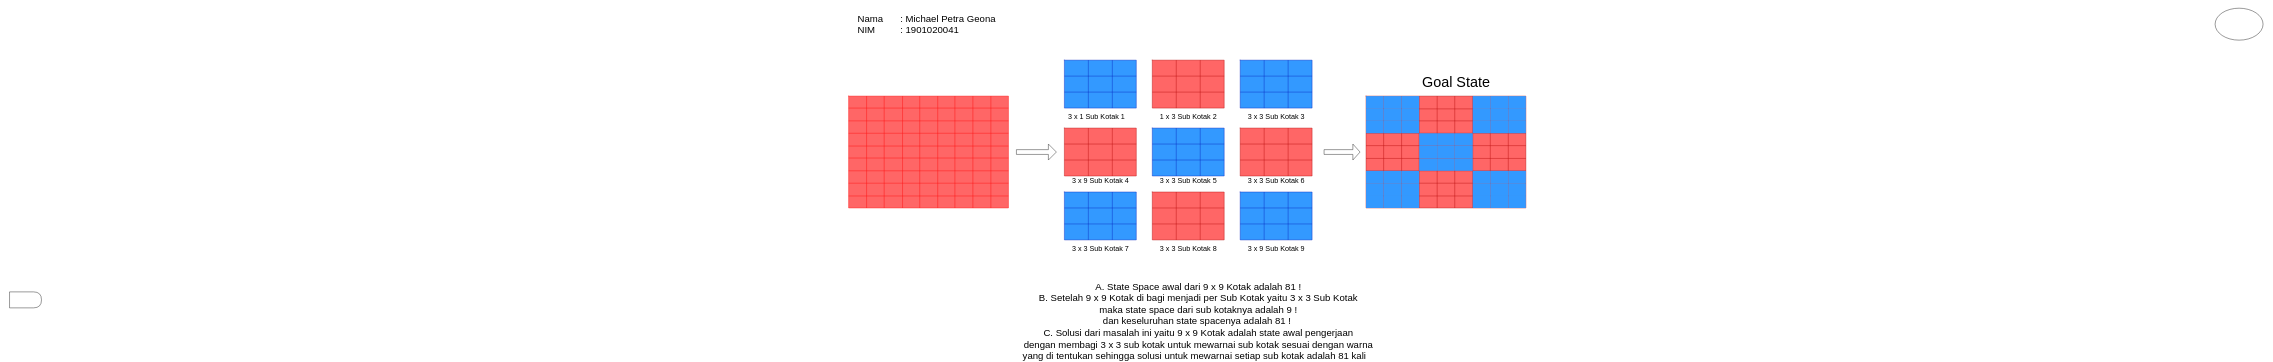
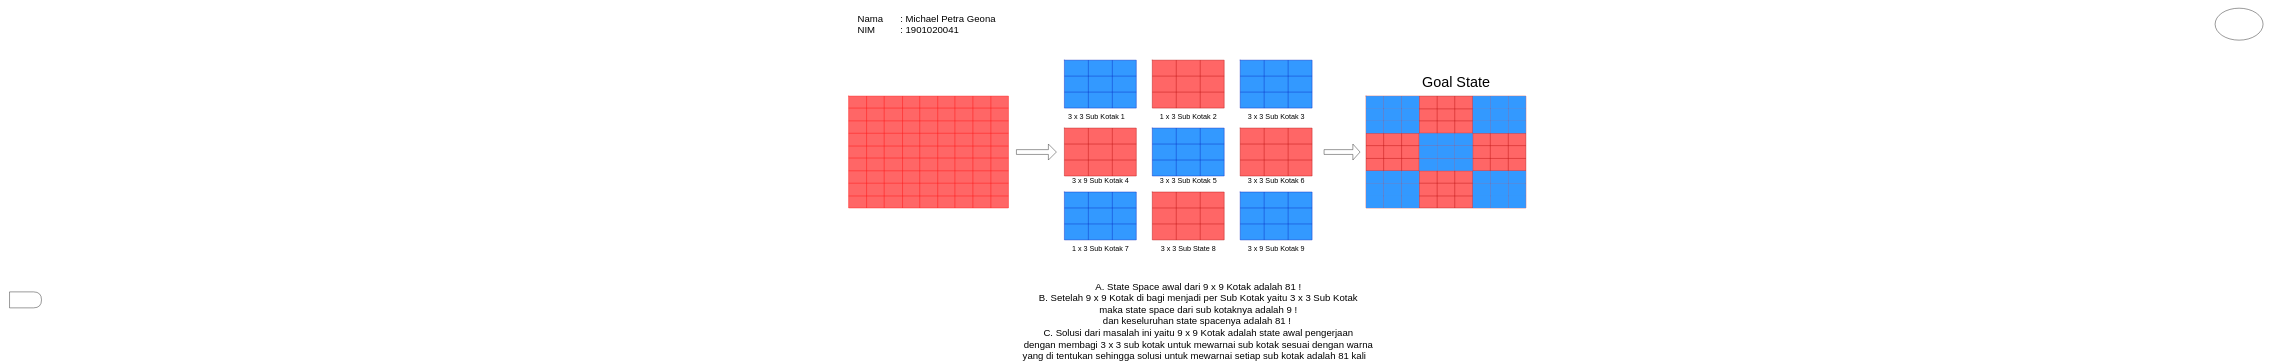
- <mxCell id="198" value="&lt;font style=&quot;font-size: 18px&quot;&gt;3 x 1 Sub Kotak 1&lt;/font&gt;" style="text;html=1;align=center;verticalAlign=middle;resizable=0;points=[];autosize=1;strokeColor=none;fillColor=none;fontSize=36;" parent="1" vertex="1"><mxGeometry x="2660" y="260" width="160" height="50" as="geometry" /></mxCell>
+ <mxCell id="198" value="&lt;font style=&quot;font-size: 18px&quot;&gt;3 x 3 Sub Kotak 1&lt;/font&gt;" style="text;html=1;align=center;verticalAlign=middle;resizable=0;points=[];autosize=1;strokeColor=none;fillColor=none;fontSize=36;" parent="1" vertex="1"><mxGeometry x="2660" y="260" width="160" height="50" as="geometry" /></mxCell>
- <mxCell id="244" value="&lt;font style=&quot;font-size: 18px&quot;&gt;3 x 3 Sub Kotak 7&lt;/font&gt;" style="text;html=1;align=center;verticalAlign=middle;resizable=0;points=[];autosize=1;strokeColor=none;fillColor=none;fontSize=36;" parent="1" vertex="1"><mxGeometry x="2670" y="590" width="160" height="50" as="geometry" /></mxCell>
+ <mxCell id="244" value="&lt;font style=&quot;font-size: 18px&quot;&gt;1 x 3 Sub Kotak 7&lt;/font&gt;" style="text;html=1;align=center;verticalAlign=middle;resizable=0;points=[];autosize=1;strokeColor=none;fillColor=none;fontSize=36;" parent="1" vertex="1"><mxGeometry x="2670" y="590" width="160" height="50" as="geometry" /></mxCell>
- <mxCell id="242" value="&lt;font style=&quot;font-size: 18px&quot;&gt;3 x 3 Sub Kotak 8&lt;/font&gt;" style="text;html=1;align=center;verticalAlign=middle;resizable=0;points=[];autosize=1;strokeColor=none;fillColor=none;fontSize=36;" parent="1" vertex="1"><mxGeometry x="2890" y="590" width="160" height="50" as="geometry" /></mxCell>
+ <mxCell id="242" value="&lt;font style=&quot;font-size: 18px&quot;&gt;3 x 3 Sub State 8&lt;/font&gt;" style="text;html=1;align=center;verticalAlign=middle;resizable=0;points=[];autosize=1;strokeColor=none;fillColor=none;fontSize=36;" parent="1" vertex="1"><mxGeometry x="2890" y="590" width="160" height="50" as="geometry" /></mxCell>
